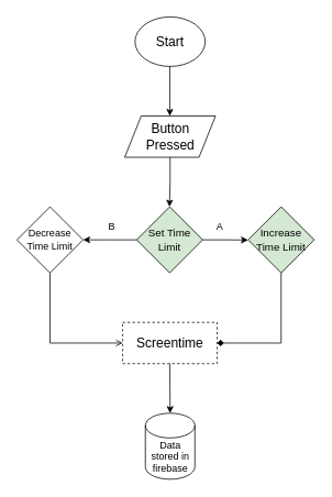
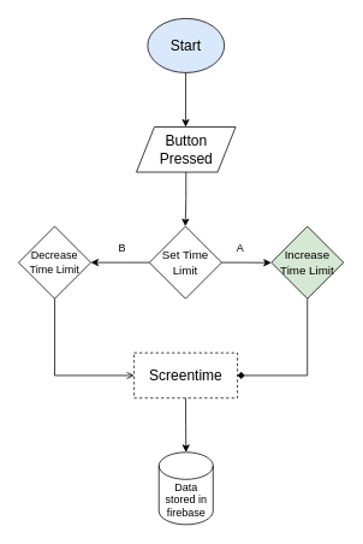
- <mxCell id="2" value="&lt;font style=&quot;font-size: 16px;&quot;&gt;Start&lt;/font&gt;" style="ellipse;whiteSpace=wrap;html=1;" parent="1" vertex="1"><mxGeometry x="163" y="20" width="85" height="60" as="geometry" /></mxCell>
+ <mxCell id="2" value="&lt;font style=&quot;font-size: 16px;&quot;&gt;Start&lt;/font&gt;" style="ellipse;whiteSpace=wrap;html=1;fillColor=#dae8fc;" parent="1" vertex="1"><mxGeometry x="163" y="20" width="85" height="60" as="geometry" /></mxCell>
- <mxCell id="11" value="&lt;font style=&quot;font-size: 13px;&quot;&gt;Set Time Limit&lt;/font&gt;" style="rhombus;whiteSpace=wrap;html=1;fillColor=#d5e8d4;" parent="1" vertex="1"><mxGeometry x="165" y="250" width="80" height="80" as="geometry" /></mxCell>
+ <mxCell id="11" value="&lt;font style=&quot;font-size: 13px;&quot;&gt;Set Time Limit&lt;/font&gt;" style="rhombus;whiteSpace=wrap;html=1;" parent="1" vertex="1"><mxGeometry x="165" y="250" width="80" height="80" as="geometry" /></mxCell>
